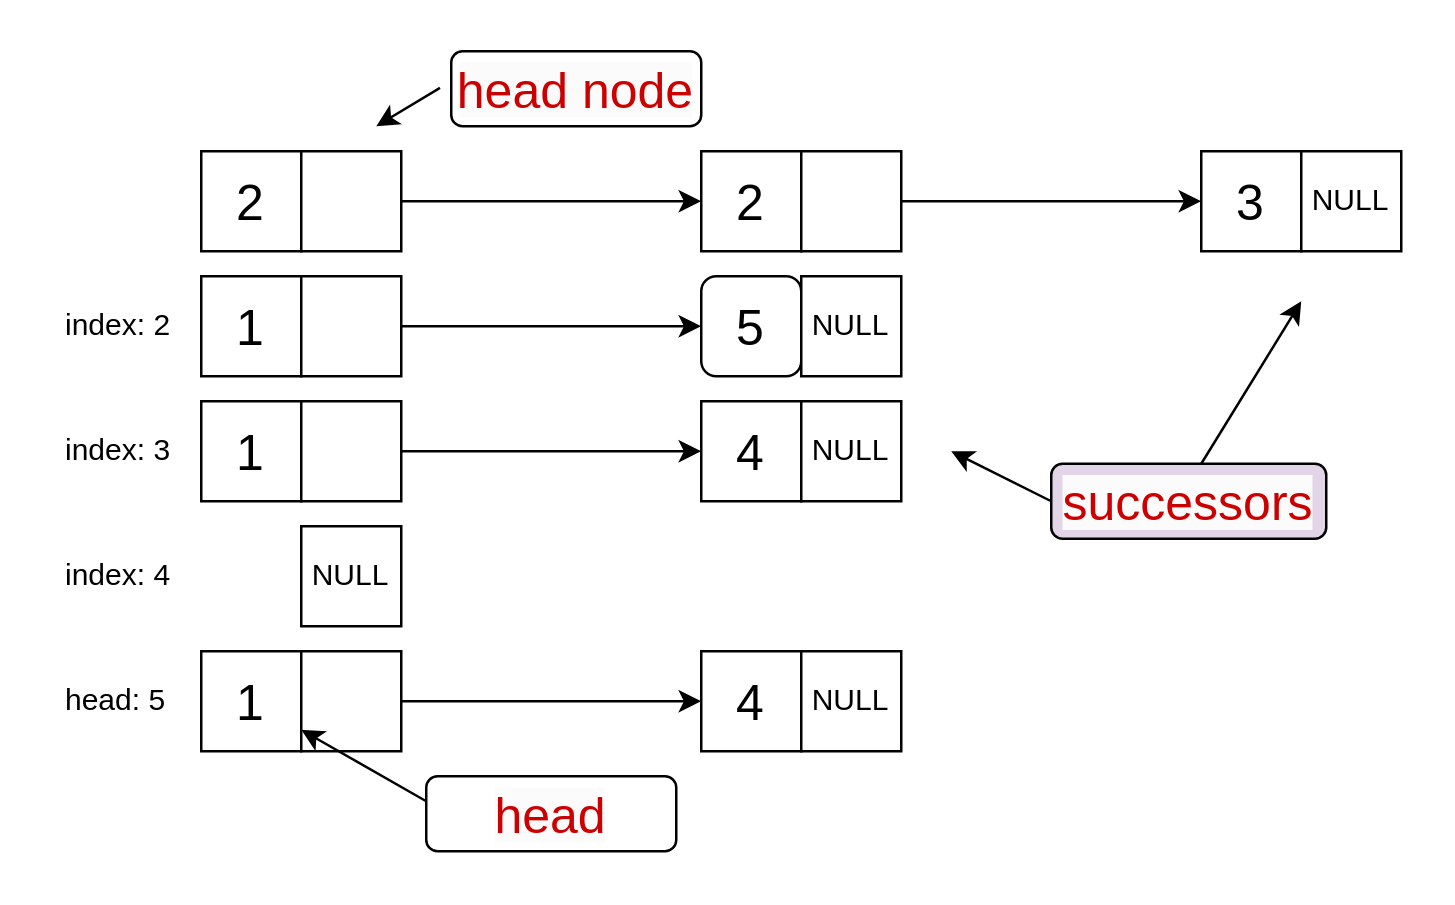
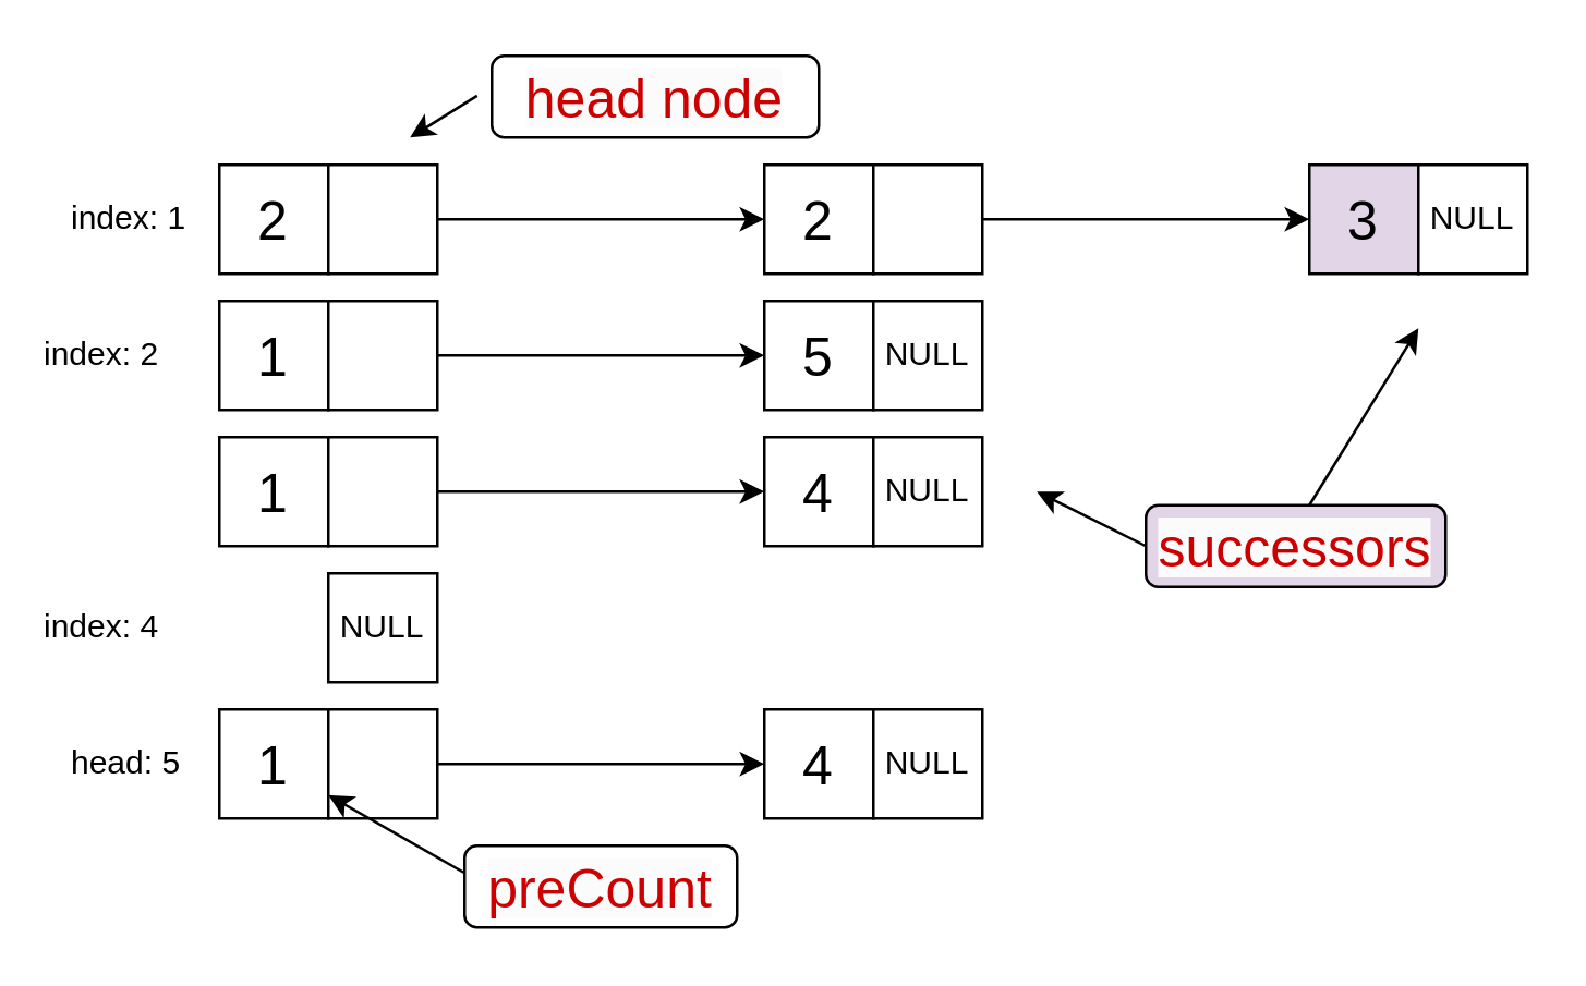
- <mxCell id="11" value="&lt;span style=&quot;font-family: Helvetica; font-size: 20px; font-style: normal; font-variant-ligatures: normal; font-variant-caps: normal; font-weight: 400; letter-spacing: normal; orphans: 2; text-align: center; text-indent: 0px; text-transform: none; widows: 2; word-spacing: 0px; -webkit-text-stroke-width: 0px; background-color: rgb(251, 251, 251); text-decoration-thickness: initial; text-decoration-style: initial; text-decoration-color: initial; float: none; display: inline !important;&quot;&gt;&lt;font color=&quot;#cc0000&quot;&gt;head node&lt;/font&gt;&lt;/span&gt;" style="rounded=1;whiteSpace=wrap;html=1;" parent="1" vertex="1"><mxGeometry x="180" y="20" width="100" height="30" as="geometry" /></mxCell>
+ <mxCell id="11" value="&lt;span style=&quot;font-family: Helvetica; font-size: 20px; font-style: normal; font-variant-ligatures: normal; font-variant-caps: normal; font-weight: 400; letter-spacing: normal; orphans: 2; text-align: center; text-indent: 0px; text-transform: none; widows: 2; word-spacing: 0px; -webkit-text-stroke-width: 0px; background-color: rgb(251, 251, 251); text-decoration-thickness: initial; text-decoration-style: initial; text-decoration-color: initial; float: none; display: inline !important;&quot;&gt;&lt;font color=&quot;#cc0000&quot;&gt;head node&lt;/font&gt;&lt;/span&gt;" style="rounded=1;whiteSpace=wrap;html=1;" parent="1" vertex="1"><mxGeometry x="180" y="20" width="120" height="30" as="geometry" /></mxCell>
+ <mxCell id="31" value="index: 1" style="text;strokeColor=none;fillColor=none;align=left;verticalAlign=middle;spacingLeft=4;spacingRight=4;overflow=hidden;points=[[0,0.5],[1,0.5]];portConstraint=eastwest;rotatable=0;whiteSpace=wrap;html=1;" vertex="1" parent="1"><mxGeometry x="20" y="65" width="60" height="30" as="geometry" /></mxCell>
- <mxCell id="21" value="&lt;font style=&quot;font-size: 20px;&quot;&gt;3&lt;/font&gt;" style="rounded=0;whiteSpace=wrap;html=1;" vertex="1" parent="1"><mxGeometry x="480" y="60" width="40" height="40" as="geometry" /></mxCell>
+ <mxCell id="21" value="&lt;font style=&quot;font-size: 20px;&quot;&gt;3&lt;/font&gt;" style="rounded=0;whiteSpace=wrap;html=1;fillColor=#e1d5e7;" vertex="1" parent="1"><mxGeometry x="480" y="60" width="40" height="40" as="geometry" /></mxCell>
- <mxCell id="32" value="index: 2" style="text;strokeColor=none;fillColor=none;align=left;verticalAlign=middle;spacingLeft=4;spacingRight=4;overflow=hidden;points=[[0,0.5],[1,0.5]];portConstraint=eastwest;rotatable=0;whiteSpace=wrap;html=1;" vertex="1" parent="1"><mxGeometry x="20" y="115" width="60" height="30" as="geometry" /></mxCell>
+ <mxCell id="32" value="index: 2" style="text;strokeColor=none;fillColor=none;align=left;verticalAlign=middle;spacingLeft=4;spacingRight=4;overflow=hidden;points=[[0,0.5],[1,0.5]];portConstraint=eastwest;rotatable=0;whiteSpace=wrap;html=1;" vertex="1" parent="1"><mxGeometry x="10" y="115" width="60" height="30" as="geometry" /></mxCell>
- <mxCell id="23" value="&lt;font style=&quot;font-size: 20px;&quot;&gt;5&lt;/font&gt;" style="whiteSpace=wrap;html=1;rounded=1;" vertex="1" parent="1"><mxGeometry x="280" y="110" width="40" height="40" as="geometry" /></mxCell>
+ <mxCell id="23" value="&lt;font style=&quot;font-size: 20px;&quot;&gt;5&lt;/font&gt;" style="rounded=0;whiteSpace=wrap;html=1;" vertex="1" parent="1"><mxGeometry x="280" y="110" width="40" height="40" as="geometry" /></mxCell>
- <mxCell id="33" value="index: 3" style="text;strokeColor=none;fillColor=none;align=left;verticalAlign=middle;spacingLeft=4;spacingRight=4;overflow=hidden;points=[[0,0.5],[1,0.5]];portConstraint=eastwest;rotatable=0;whiteSpace=wrap;html=1;" vertex="1" parent="1"><mxGeometry x="20" y="165" width="60" height="30" as="geometry" /></mxCell>
- <mxCell id="34" value="index: 4" style="text;strokeColor=none;fillColor=none;align=left;verticalAlign=middle;spacingLeft=4;spacingRight=4;overflow=hidden;points=[[0,0.5],[1,0.5]];portConstraint=eastwest;rotatable=0;whiteSpace=wrap;html=1;" vertex="1" parent="1"><mxGeometry x="20" y="215" width="60" height="30" as="geometry" /></mxCell>
+ <mxCell id="34" value="index: 4" style="text;strokeColor=none;fillColor=none;align=left;verticalAlign=middle;spacingLeft=4;spacingRight=4;overflow=hidden;points=[[0,0.5],[1,0.5]];portConstraint=eastwest;rotatable=0;whiteSpace=wrap;html=1;" vertex="1" parent="1"><mxGeometry x="10" y="215" width="60" height="30" as="geometry" /></mxCell>
- <mxCell id="36" value="&lt;span style=&quot;font-family: Helvetica; font-size: 20px; font-style: normal; font-variant-ligatures: normal; font-variant-caps: normal; font-weight: 400; letter-spacing: normal; orphans: 2; text-align: center; text-indent: 0px; text-transform: none; widows: 2; word-spacing: 0px; -webkit-text-stroke-width: 0px; background-color: rgb(251, 251, 251); text-decoration-thickness: initial; text-decoration-style: initial; text-decoration-color: initial; float: none; display: inline !important;&quot;&gt;&lt;font color=&quot;#cc0000&quot;&gt;head&lt;/font&gt;&lt;/span&gt;" style="rounded=1;whiteSpace=wrap;html=1;" vertex="1" parent="1"><mxGeometry x="170" y="310" width="100" height="30" as="geometry" /></mxCell>
+ <mxCell id="36" value="&lt;span style=&quot;font-family: Helvetica; font-size: 20px; font-style: normal; font-variant-ligatures: normal; font-variant-caps: normal; font-weight: 400; letter-spacing: normal; orphans: 2; text-align: center; text-indent: 0px; text-transform: none; widows: 2; word-spacing: 0px; -webkit-text-stroke-width: 0px; background-color: rgb(251, 251, 251); text-decoration-thickness: initial; text-decoration-style: initial; text-decoration-color: initial; float: none; display: inline !important;&quot;&gt;&lt;font color=&quot;#cc0000&quot;&gt;preCount&lt;/font&gt;&lt;/span&gt;" style="rounded=1;whiteSpace=wrap;html=1;" vertex="1" parent="1"><mxGeometry x="170" y="310" width="100" height="30" as="geometry" /></mxCell>
